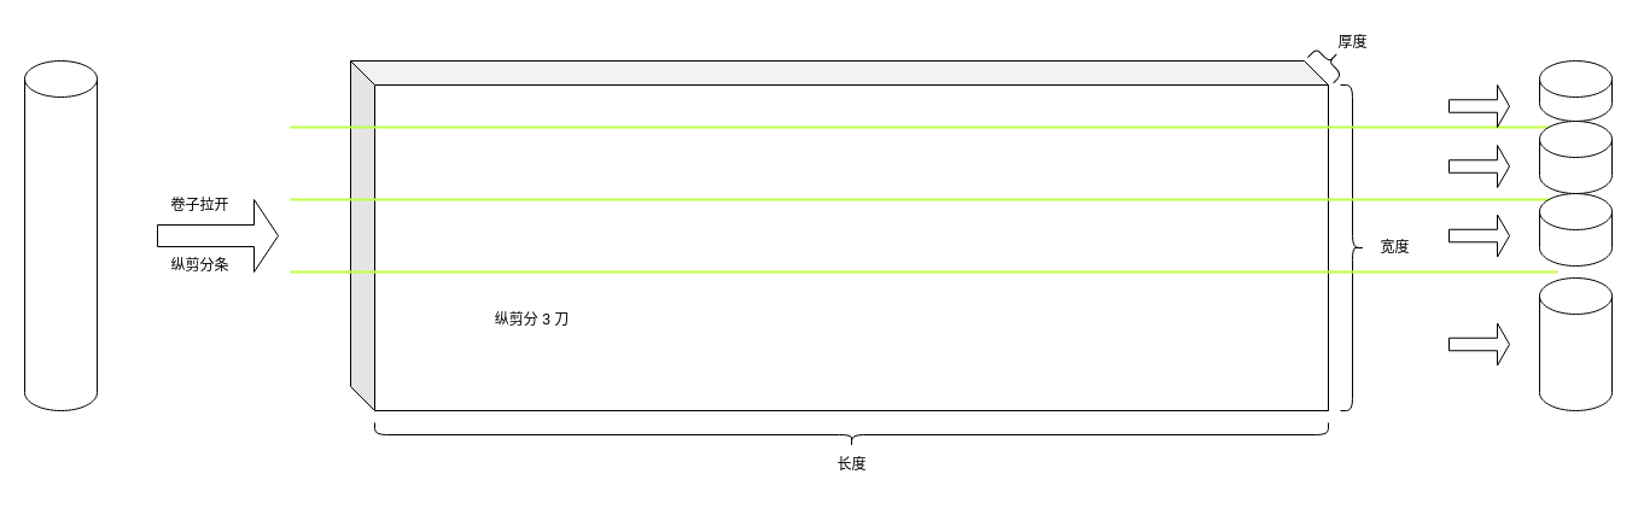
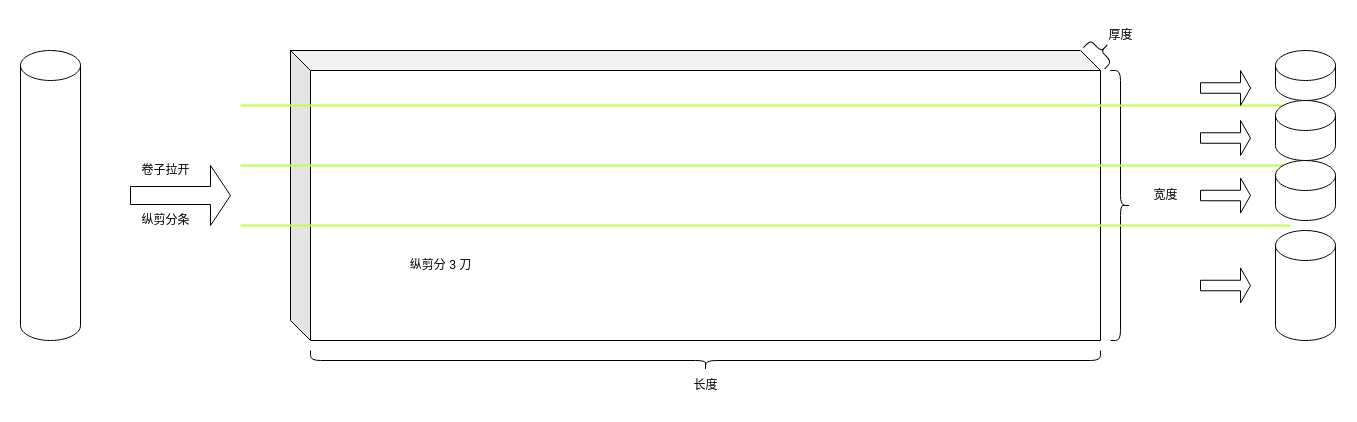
- <mxCell id="4" value="宽度" style="text;html=1;align=center;verticalAlign=middle;resizable=0;points=[];autosize=1;strokeColor=none;fillColor=none;" parent="1" vertex="1"><mxGeometry x="1130" y="190" width="50" height="30" as="geometry" /></mxCell>
+ <mxCell id="4" value="宽度" style="text;html=1;align=center;verticalAlign=middle;resizable=0;points=[];autosize=1;strokeColor=none;fillColor=none;" parent="1" vertex="1"><mxGeometry x="1140" y="180" width="50" height="30" as="geometry" /></mxCell>
